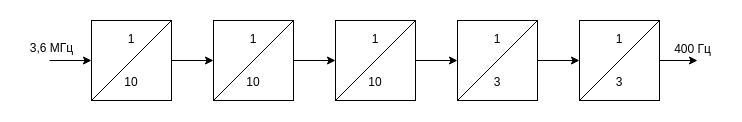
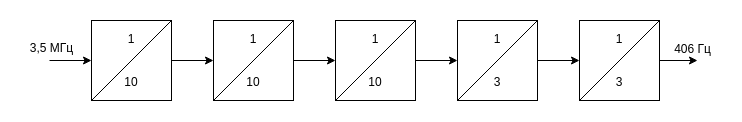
- <mxCell id="18" value="3,6 МГц" style="text;html=1;align=center;verticalAlign=middle;resizable=0;points=[];autosize=1;strokeColor=none;fillColor=none;" parent="1" vertex="1"><mxGeometry x="20.5" y="35" width="61" height="26" as="geometry" /></mxCell>
+ <mxCell id="18" value="3,5 МГц" style="text;html=1;align=center;verticalAlign=middle;resizable=0;points=[];autosize=1;strokeColor=none;fillColor=none;" parent="1" vertex="1"><mxGeometry x="20.5" y="35" width="61" height="26" as="geometry" /></mxCell>
- <mxCell id="19" value="400 Гц" style="text;html=1;align=center;verticalAlign=middle;resizable=0;points=[];autosize=1;strokeColor=none;fillColor=none;" parent="1" vertex="1"><mxGeometry x="663.5" y="36" width="56" height="26" as="geometry" /></mxCell>
+ <mxCell id="19" value="406 Гц" style="text;html=1;align=center;verticalAlign=middle;resizable=0;points=[];autosize=1;strokeColor=none;fillColor=none;" parent="1" vertex="1"><mxGeometry x="663.5" y="36" width="56" height="26" as="geometry" /></mxCell>
